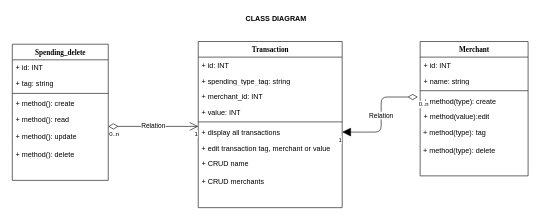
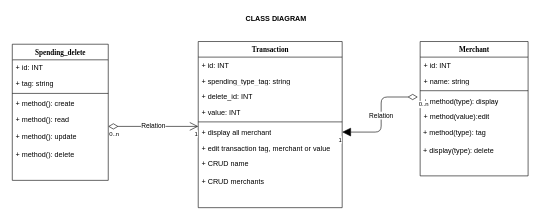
- <mxCell id="11" value="+ merchant_id: INT" style="text;html=1;strokeColor=none;fillColor=none;align=left;verticalAlign=top;spacingLeft=4;spacingRight=4;whiteSpace=wrap;overflow=hidden;rotatable=0;points=[[0,0.5],[1,0.5]];portConstraint=eastwest;" parent="8" vertex="1"><mxGeometry y="78" width="240" height="26" as="geometry" /></mxCell>
+ <mxCell id="11" value="+ delete_id: INT" style="text;html=1;strokeColor=none;fillColor=none;align=left;verticalAlign=top;spacingLeft=4;spacingRight=4;whiteSpace=wrap;overflow=hidden;rotatable=0;points=[[0,0.5],[1,0.5]];portConstraint=eastwest;" parent="8" vertex="1"><mxGeometry y="78" width="240" height="26" as="geometry" /></mxCell>
- <mxCell id="21" value="+ method(type): create" style="text;html=1;strokeColor=none;fillColor=none;align=left;verticalAlign=top;spacingLeft=4;spacingRight=4;whiteSpace=wrap;overflow=hidden;rotatable=0;points=[[0,0.5],[1,0.5]];portConstraint=eastwest;" parent="17" vertex="1"><mxGeometry y="86" width="180" height="26" as="geometry" /></mxCell>
+ <mxCell id="21" value="+ method(type): display" style="text;html=1;strokeColor=none;fillColor=none;align=left;verticalAlign=top;spacingLeft=4;spacingRight=4;whiteSpace=wrap;overflow=hidden;rotatable=0;points=[[0,0.5],[1,0.5]];portConstraint=eastwest;" parent="17" vertex="1"><mxGeometry y="86" width="180" height="26" as="geometry" /></mxCell>
- <mxCell id="14" value="+ display all transactions" style="text;html=1;strokeColor=none;fillColor=none;align=left;verticalAlign=top;spacingLeft=4;spacingRight=4;whiteSpace=wrap;overflow=hidden;rotatable=0;points=[[0,0.5],[1,0.5]];portConstraint=eastwest;" parent="8" vertex="1"><mxGeometry y="138" width="240" height="26" as="geometry" /></mxCell>
+ <mxCell id="14" value="+ display all merchant" style="text;html=1;strokeColor=none;fillColor=none;align=left;verticalAlign=top;spacingLeft=4;spacingRight=4;whiteSpace=wrap;overflow=hidden;rotatable=0;points=[[0,0.5],[1,0.5]];portConstraint=eastwest;" parent="8" vertex="1"><mxGeometry y="138" width="240" height="26" as="geometry" /></mxCell>
- <mxCell id="24" value="&amp;nbsp;+ method(type): delete" style="text;html=1;" parent="17" vertex="1"><mxGeometry y="168" width="180" height="30" as="geometry" /></mxCell>
+ <mxCell id="24" value="&amp;nbsp;+ display(type): delete" style="text;html=1;" parent="17" vertex="1"><mxGeometry y="168" width="180" height="30" as="geometry" /></mxCell>
